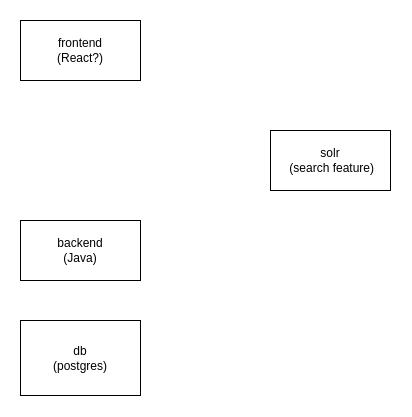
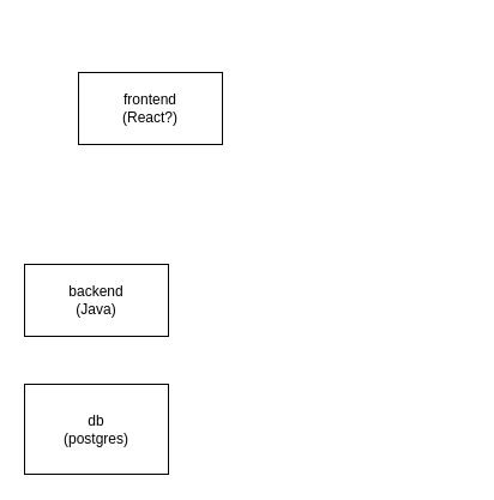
- <mxCell id="3" value="&lt;div&gt;frontend&lt;/div&gt;&lt;div&gt;(React?)&lt;/div&gt;" style="rounded=0;whiteSpace=wrap;html=1;" vertex="1" parent="1"><mxGeometry x="20" y="20" width="120" height="60" as="geometry" /></mxCell>
+ <mxCell id="3" value="&lt;div&gt;frontend&lt;/div&gt;&lt;div&gt;(React?)&lt;/div&gt;" style="rounded=0;whiteSpace=wrap;html=1;" vertex="1" parent="1"><mxGeometry x="65" y="60" width="120" height="60" as="geometry" /></mxCell>
- <mxCell id="5" value="&lt;div&gt;solr&lt;/div&gt;&lt;div&gt;&amp;nbsp;(search feature)&lt;/div&gt;" style="rounded=0;whiteSpace=wrap;html=1;" vertex="1" parent="1"><mxGeometry x="270" y="130" width="120" height="60" as="geometry" /></mxCell>
